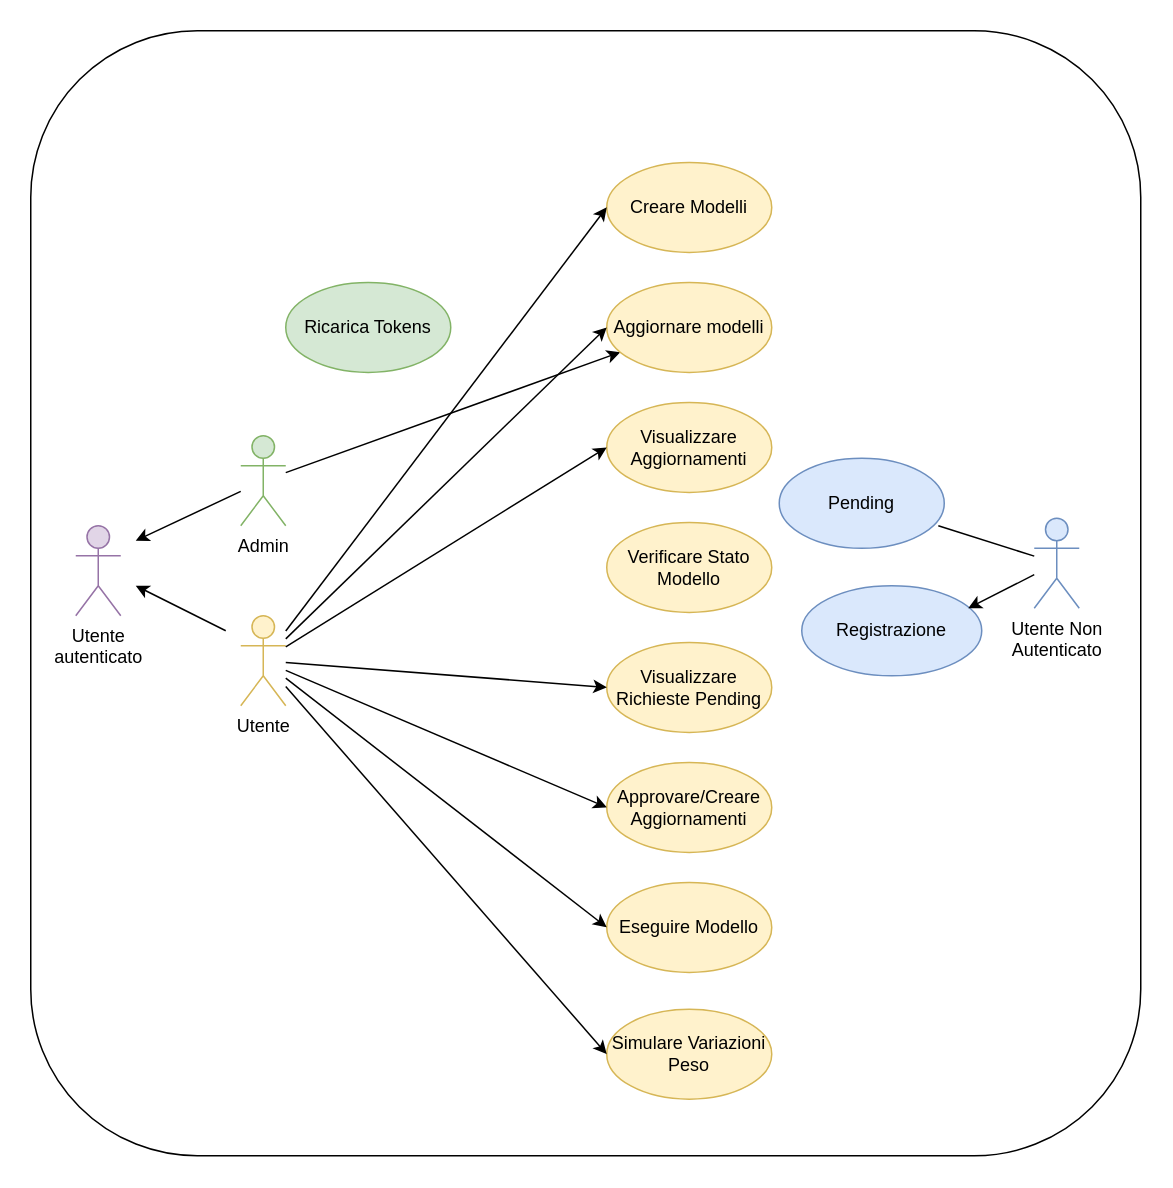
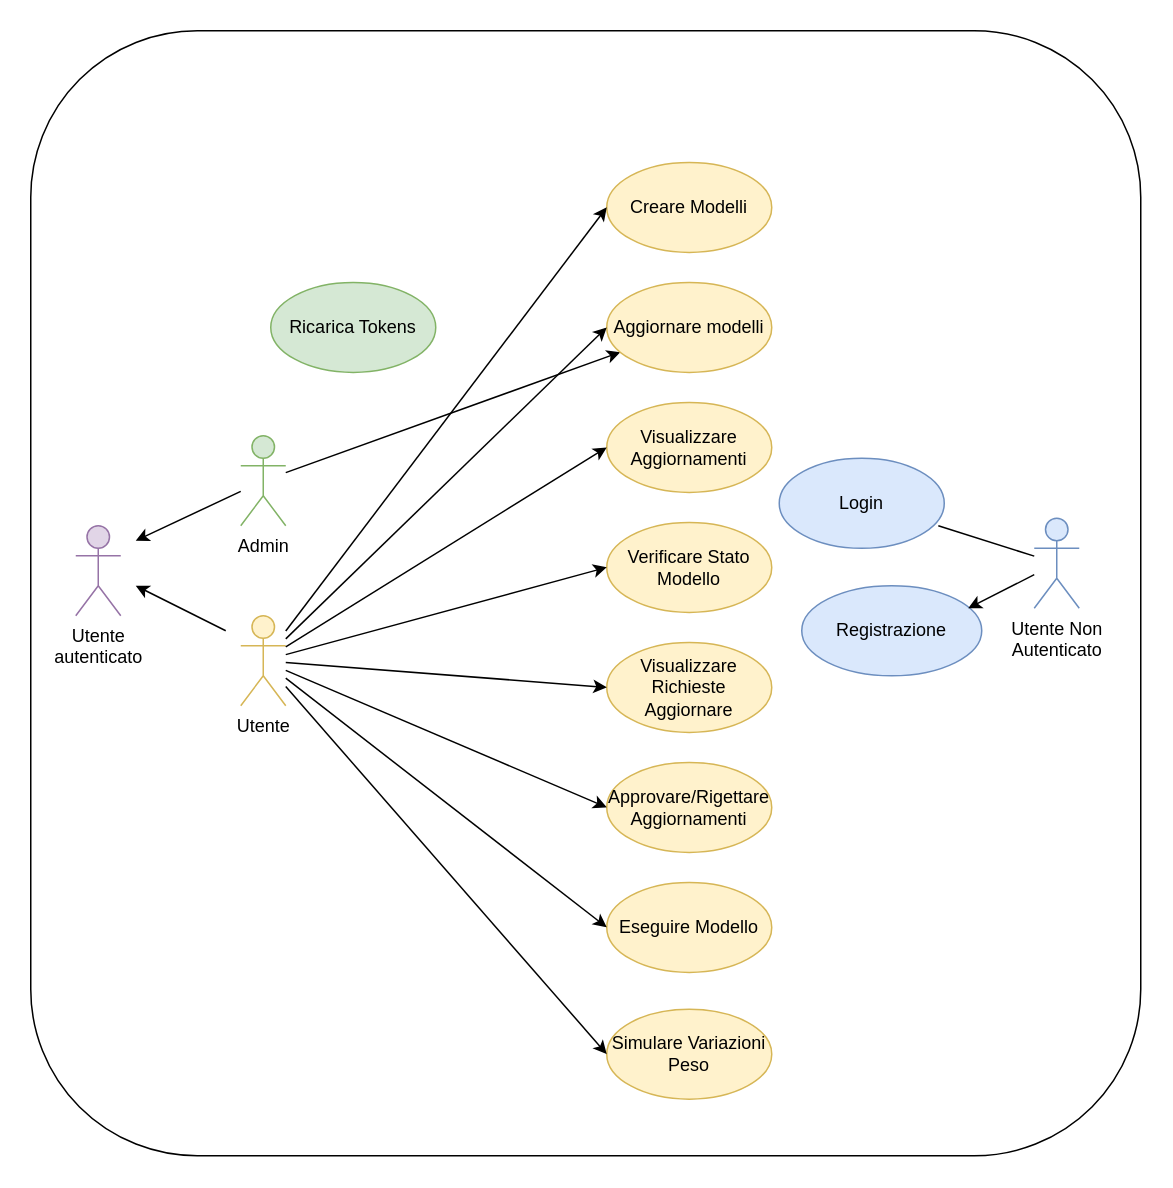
- <mxCell id="11" value="Ricarica Tokens" style="ellipse;whiteSpace=wrap;html=1;fillColor=#d5e8d4;strokeColor=#82b366;" parent="1" vertex="1"><mxGeometry x="190" y="187.75" width="110" height="60" as="geometry" /></mxCell>
+ <mxCell id="11" value="Ricarica Tokens" style="ellipse;whiteSpace=wrap;html=1;fillColor=#d5e8d4;strokeColor=#82b366;" parent="1" vertex="1"><mxGeometry x="180" y="187.75" width="110" height="60" as="geometry" /></mxCell>
- <mxCell id="8" value="Pending" style="ellipse;whiteSpace=wrap;html=1;fillColor=#dae8fc;strokeColor=#6c8ebf;" parent="1" vertex="1"><mxGeometry x="519" y="305" width="110" height="60" as="geometry" /></mxCell>
+ <mxCell id="8" value="Login" style="ellipse;whiteSpace=wrap;html=1;fillColor=#dae8fc;strokeColor=#6c8ebf;" parent="1" vertex="1"><mxGeometry x="519" y="305" width="110" height="60" as="geometry" /></mxCell>
+ <mxCell id="25" value="" style="endArrow=classic;html=1;rounded=0;entryX=0;entryY=0.5;entryDx=0;entryDy=0;" parent="1" source="5" target="20" edge="1"><mxGeometry width="50" height="50" relative="1" as="geometry"><mxPoint x="220" y="454" as="sourcePoint" /><mxPoint x="434" y="220" as="targetPoint" /></mxGeometry></mxCell>
- <mxCell id="21" value="Visualizzare Richieste Pending" style="ellipse;whiteSpace=wrap;html=1;fillColor=#fff2cc;strokeColor=#d6b656;" parent="1" vertex="1"><mxGeometry x="404" y="427.75" width="110" height="60" as="geometry" /></mxCell>
+ <mxCell id="21" value="Visualizzare Richieste Aggiornare" style="ellipse;whiteSpace=wrap;html=1;fillColor=#fff2cc;strokeColor=#d6b656;" parent="1" vertex="1"><mxGeometry x="404" y="427.75" width="110" height="60" as="geometry" /></mxCell>
- <mxCell id="16" value="Approvare/Creare&lt;br&gt;Aggiornamenti" style="ellipse;whiteSpace=wrap;html=1;fillColor=#fff2cc;strokeColor=#d6b656;" parent="1" vertex="1"><mxGeometry x="404" y="507.75" width="110" height="60" as="geometry" /></mxCell>
+ <mxCell id="16" value="Approvare/Rigettare&lt;br&gt;Aggiornamenti" style="ellipse;whiteSpace=wrap;html=1;fillColor=#fff2cc;strokeColor=#d6b656;" parent="1" vertex="1"><mxGeometry x="404" y="507.75" width="110" height="60" as="geometry" /></mxCell>
